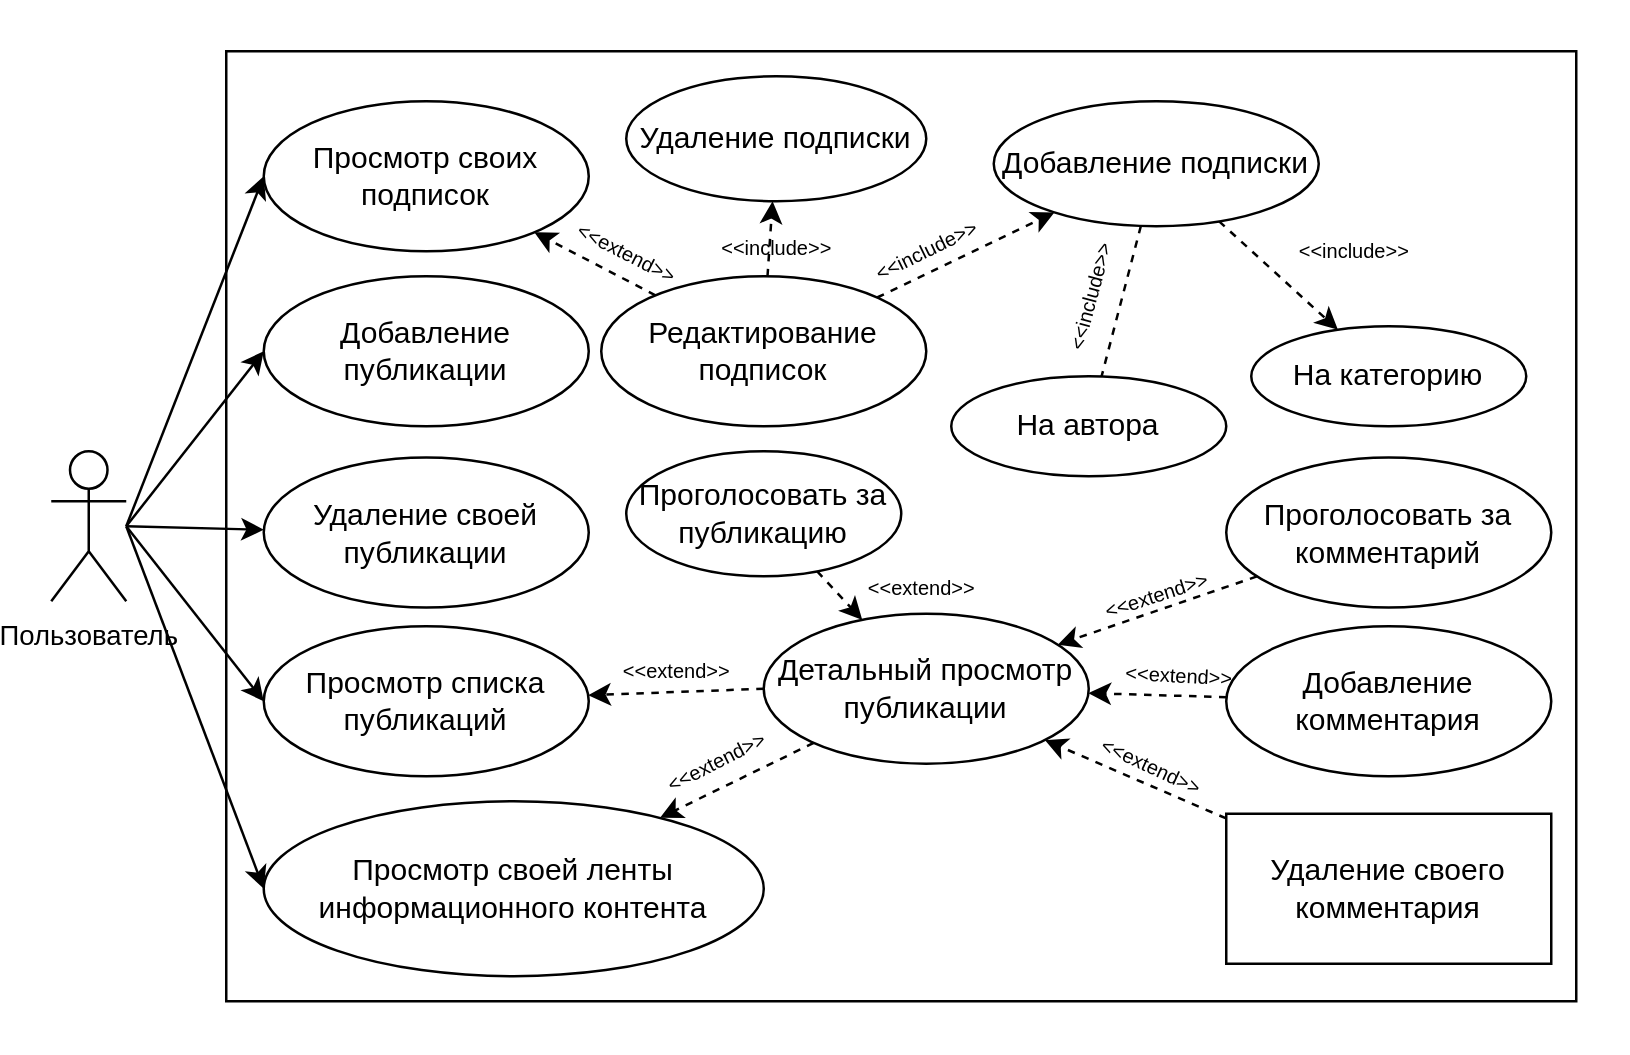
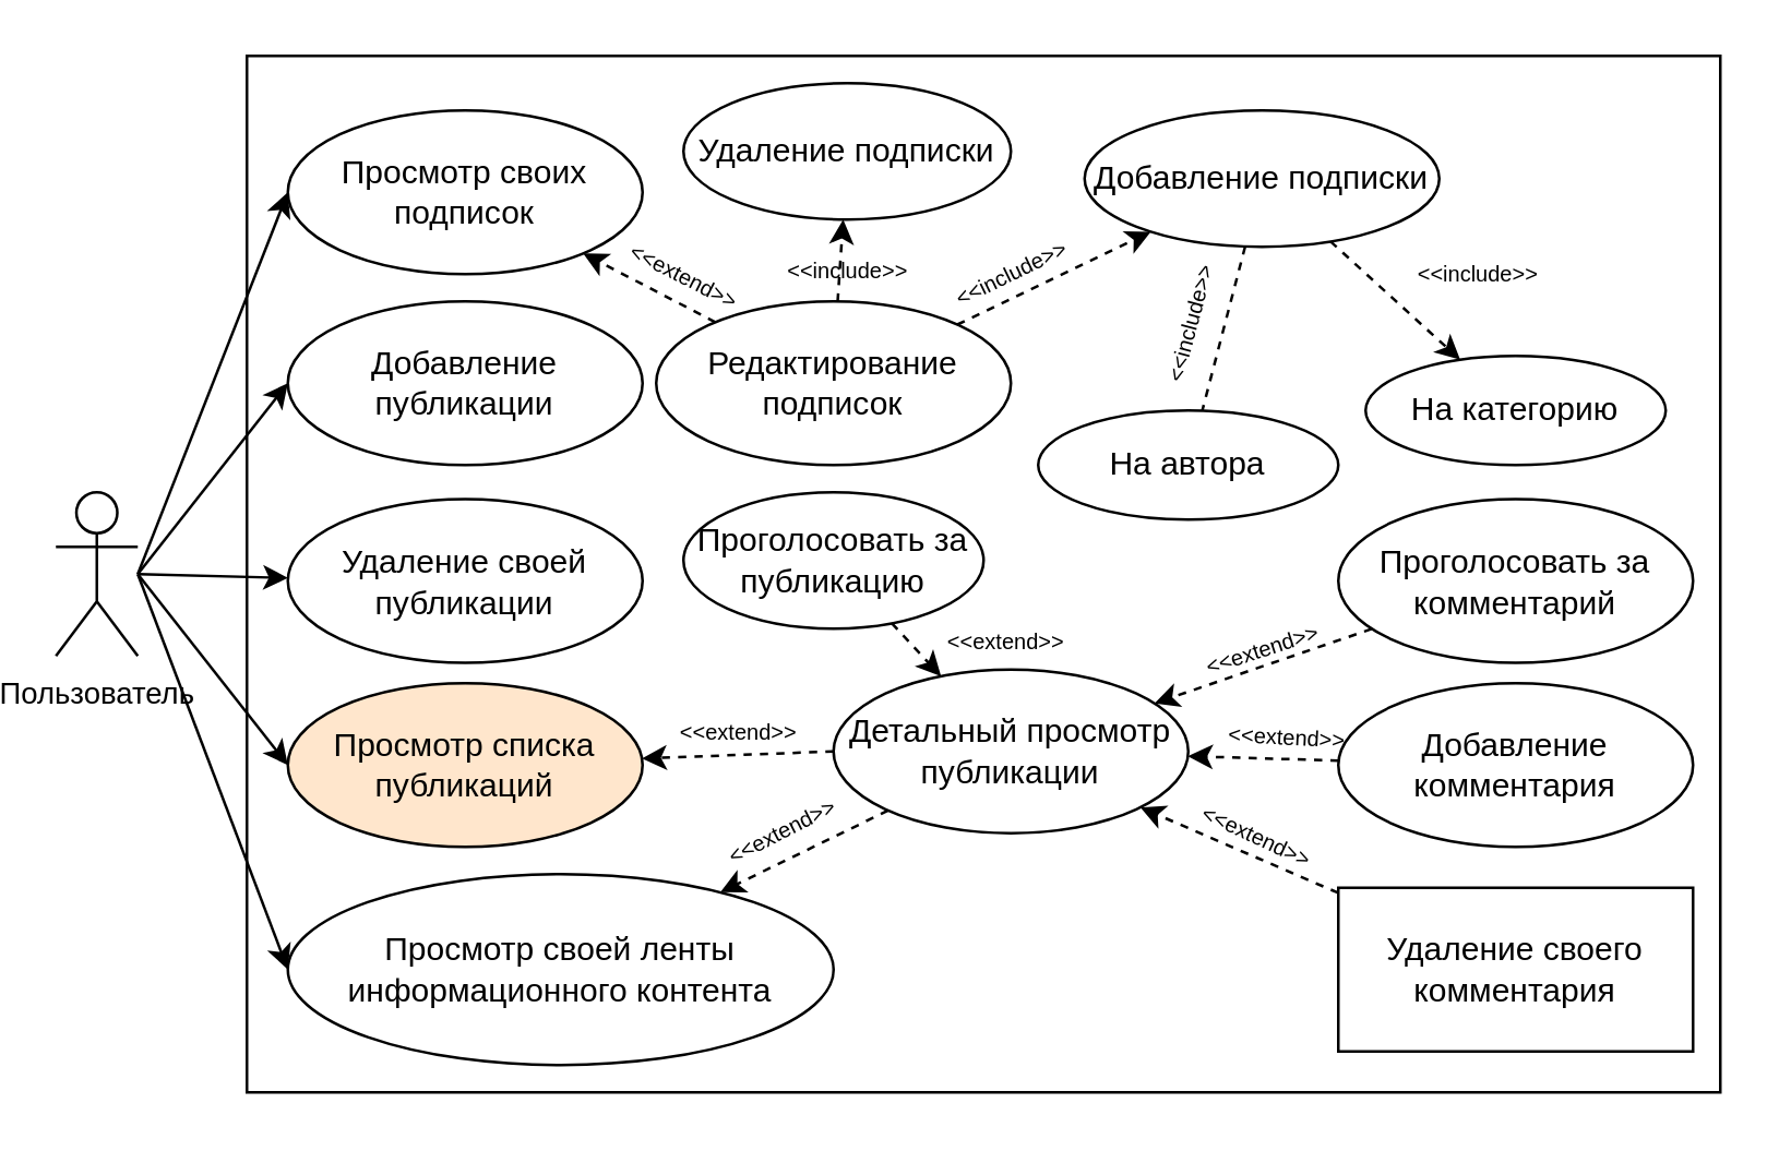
- <mxCell id="11" value="Просмотр списка&lt;br&gt;публикаций" style="ellipse;whiteSpace=wrap;html=1;" parent="1" vertex="1"><mxGeometry x="105" y="250" width="130" height="60" as="geometry" /></mxCell>
+ <mxCell id="11" value="Просмотр списка&lt;br&gt;публикаций" style="ellipse;whiteSpace=wrap;html=1;fillColor=#ffe6cc;" parent="1" vertex="1"><mxGeometry x="105" y="250" width="130" height="60" as="geometry" /></mxCell>
